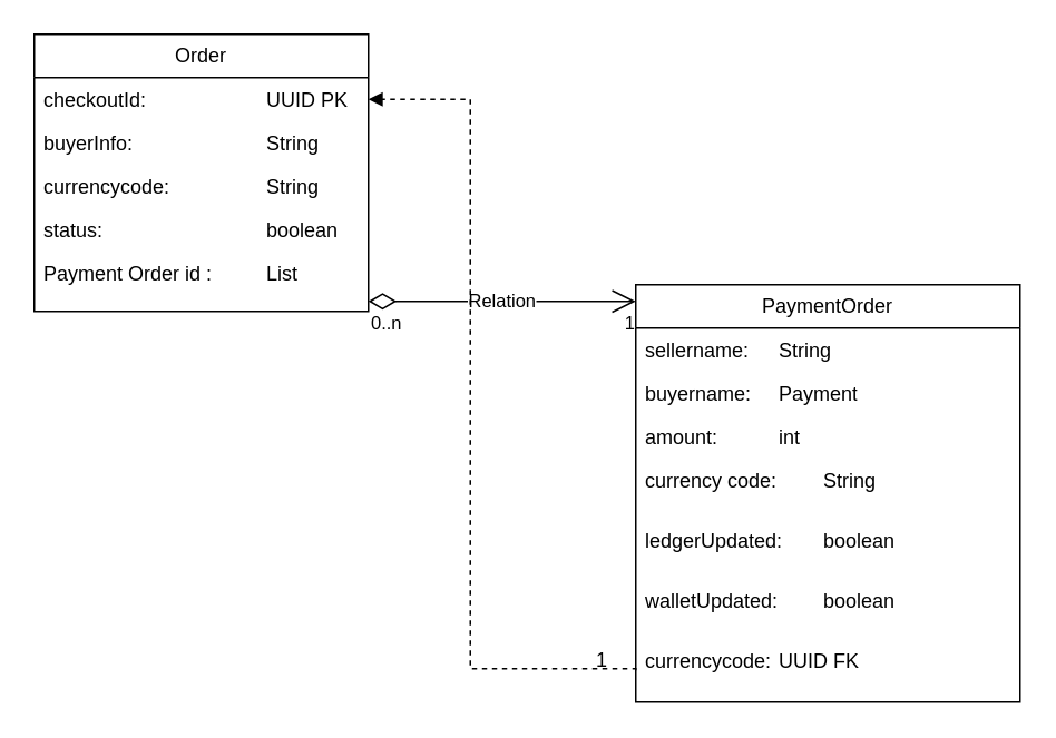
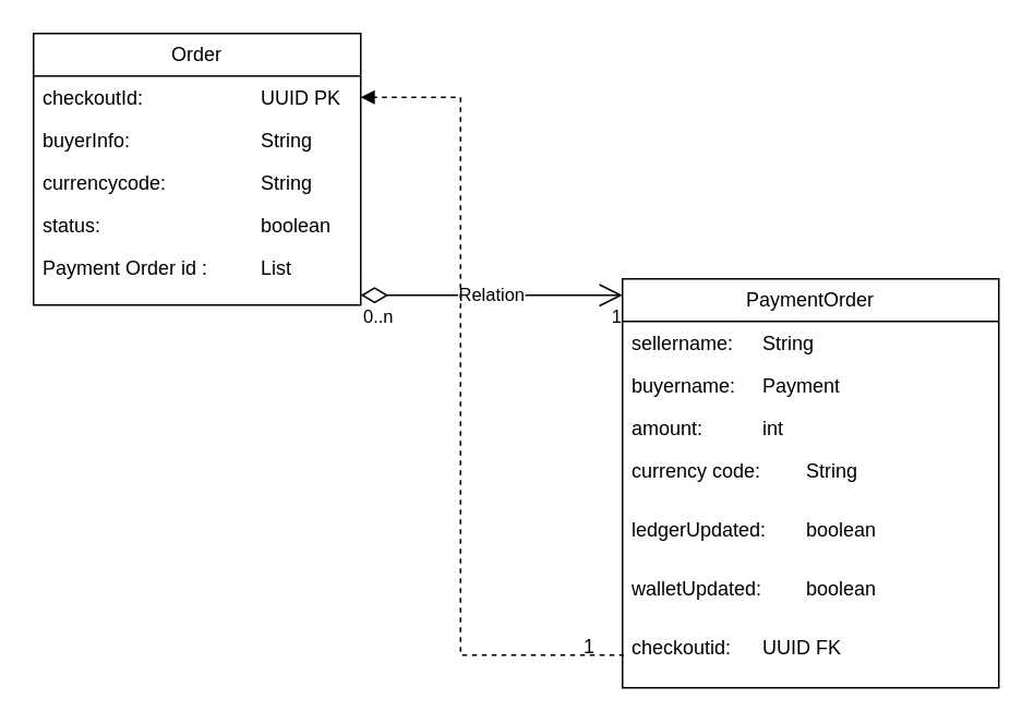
- <mxCell id="15" value="currencycode:&lt;span style=&quot;white-space: pre;&quot;&gt;&#09;UUID FK&lt;/span&gt;" style="text;strokeColor=none;fillColor=none;align=left;verticalAlign=top;spacingLeft=4;spacingRight=4;overflow=hidden;rotatable=0;points=[[0,0.5],[1,0.5]];portConstraint=eastwest;whiteSpace=wrap;html=1;" vertex="1" parent="8"><mxGeometry y="212" width="230" height="38" as="geometry" /></mxCell>
+ <mxCell id="15" value="checkoutid:&lt;span style=&quot;white-space: pre;&quot;&gt;&#09;UUID FK&lt;/span&gt;" style="text;strokeColor=none;fillColor=none;align=left;verticalAlign=top;spacingLeft=4;spacingRight=4;overflow=hidden;rotatable=0;points=[[0,0.5],[1,0.5]];portConstraint=eastwest;whiteSpace=wrap;html=1;" vertex="1" parent="8"><mxGeometry y="212" width="230" height="38" as="geometry" /></mxCell>
